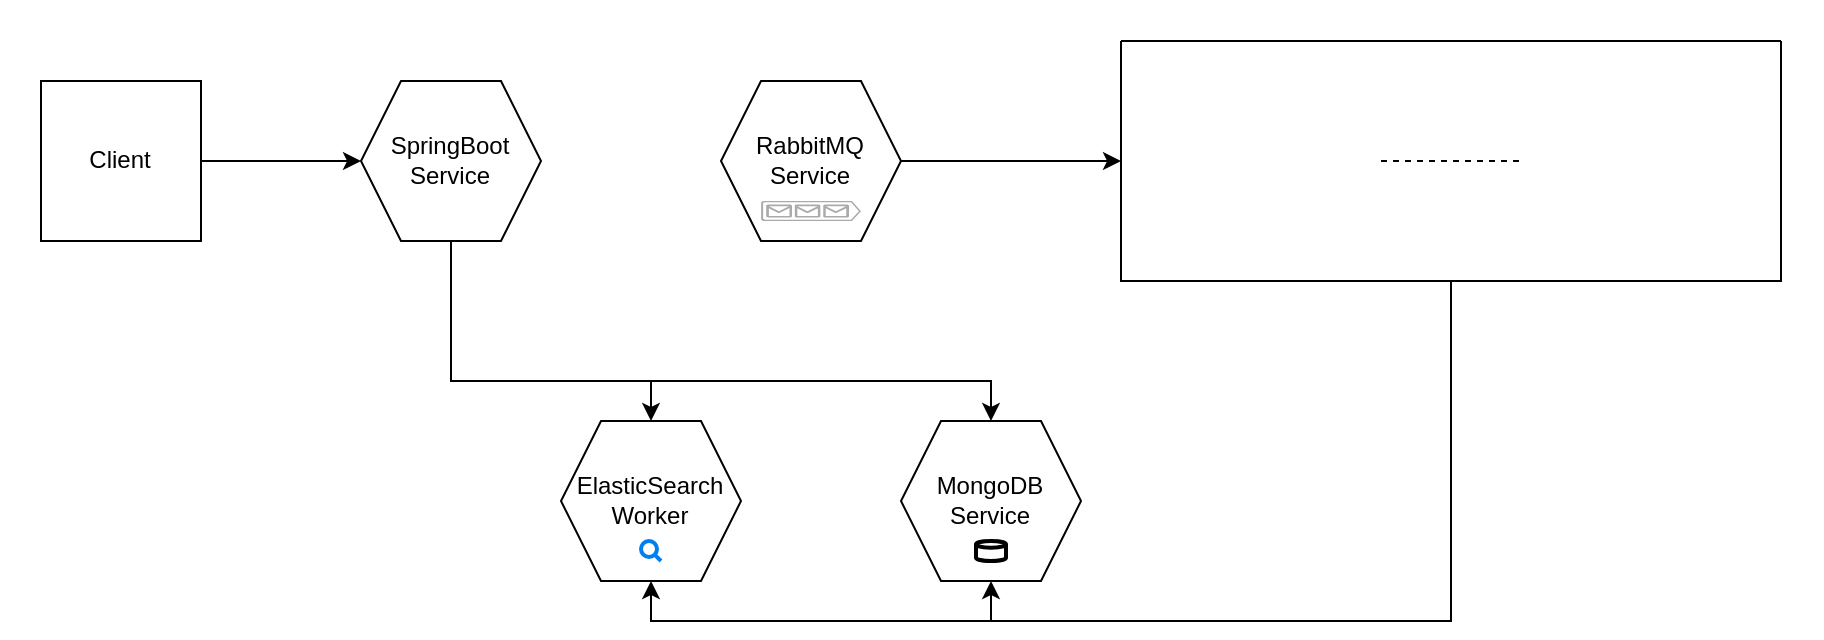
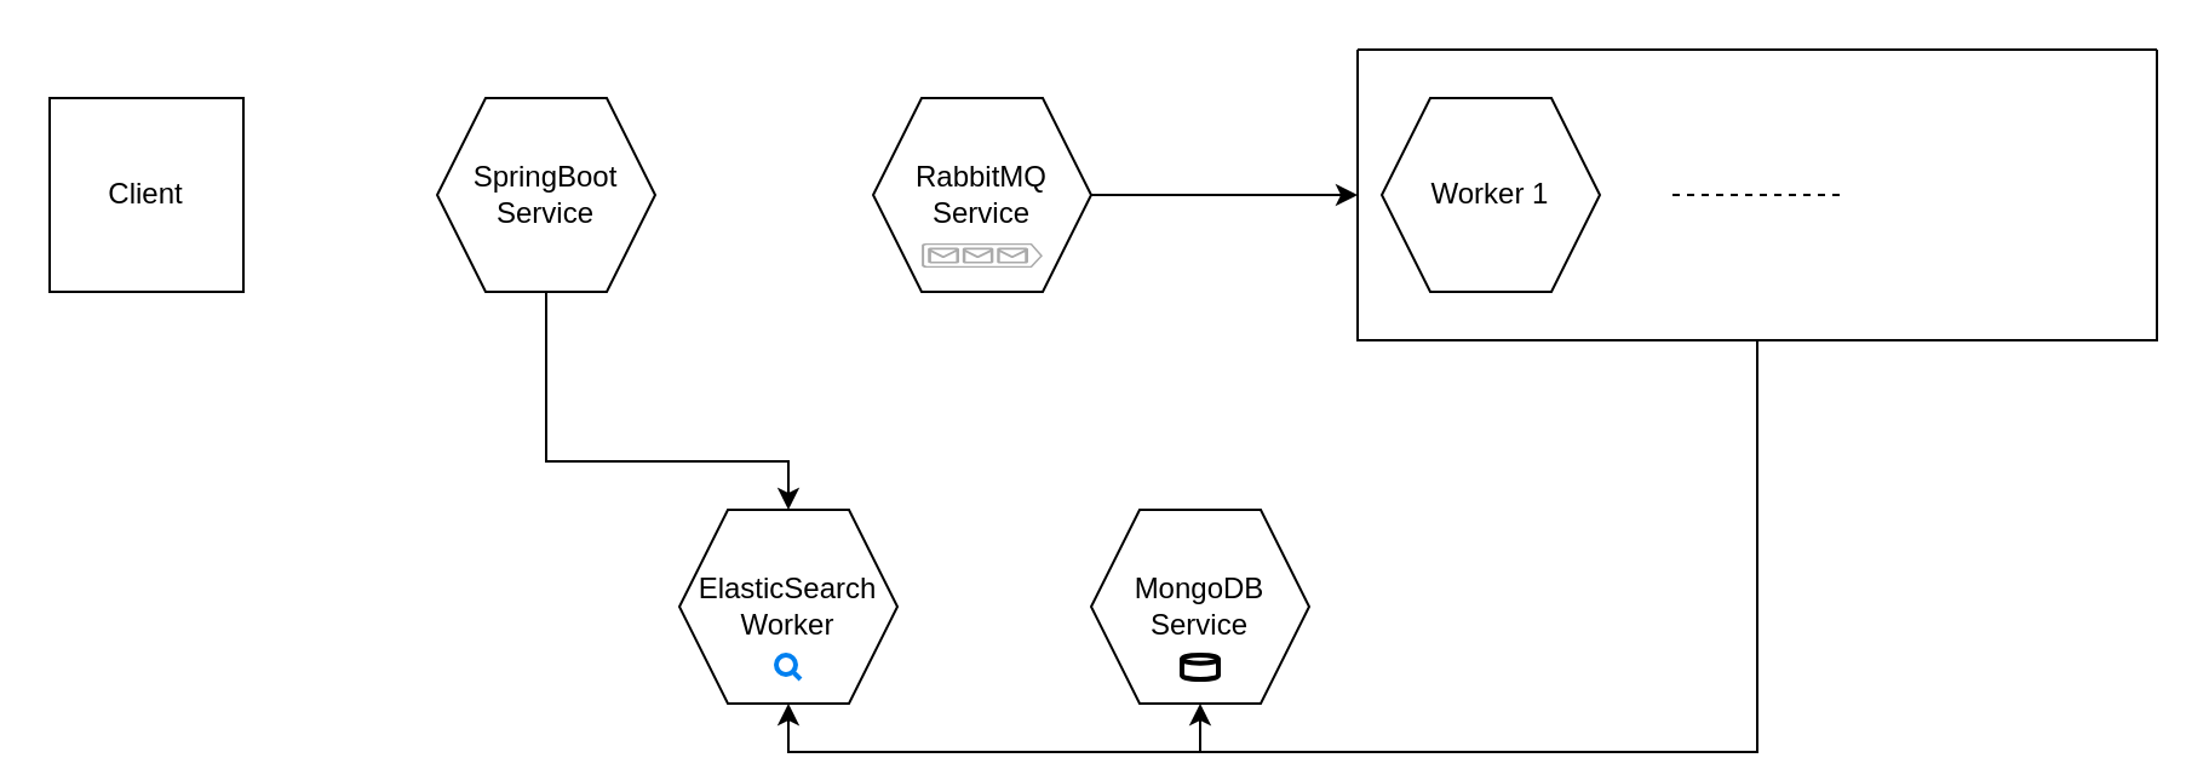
- <mxCell id="2" style="edgeStyle=orthogonalEdgeStyle;rounded=0;orthogonalLoop=1;jettySize=auto;html=1;exitX=1;exitY=0.5;exitDx=0;exitDy=0;entryX=0;entryY=0.5;entryDx=0;entryDy=0;" edge="1" parent="1" source="3" target="6"><mxGeometry relative="1" as="geometry" /></mxCell>
+ <mxCell id="12" value="Worker 1" style="shape=hexagon;perimeter=hexagonPerimeter2;whiteSpace=wrap;html=1;fixedSize=1;" vertex="1" parent="1"><mxGeometry x="570" y="40" width="90" height="80" as="geometry" /></mxCell>
- <mxCell id="4" style="edgeStyle=orthogonalEdgeStyle;rounded=0;orthogonalLoop=1;jettySize=auto;html=1;exitX=0.5;exitY=1;exitDx=0;exitDy=0;entryX=0.5;entryY=0;entryDx=0;entryDy=0;" edge="1" parent="1" source="6" target="8"><mxGeometry relative="1" as="geometry"><Array as="points"><mxPoint x="225" y="190" /><mxPoint x="495" y="190" /></Array></mxGeometry></mxCell>
